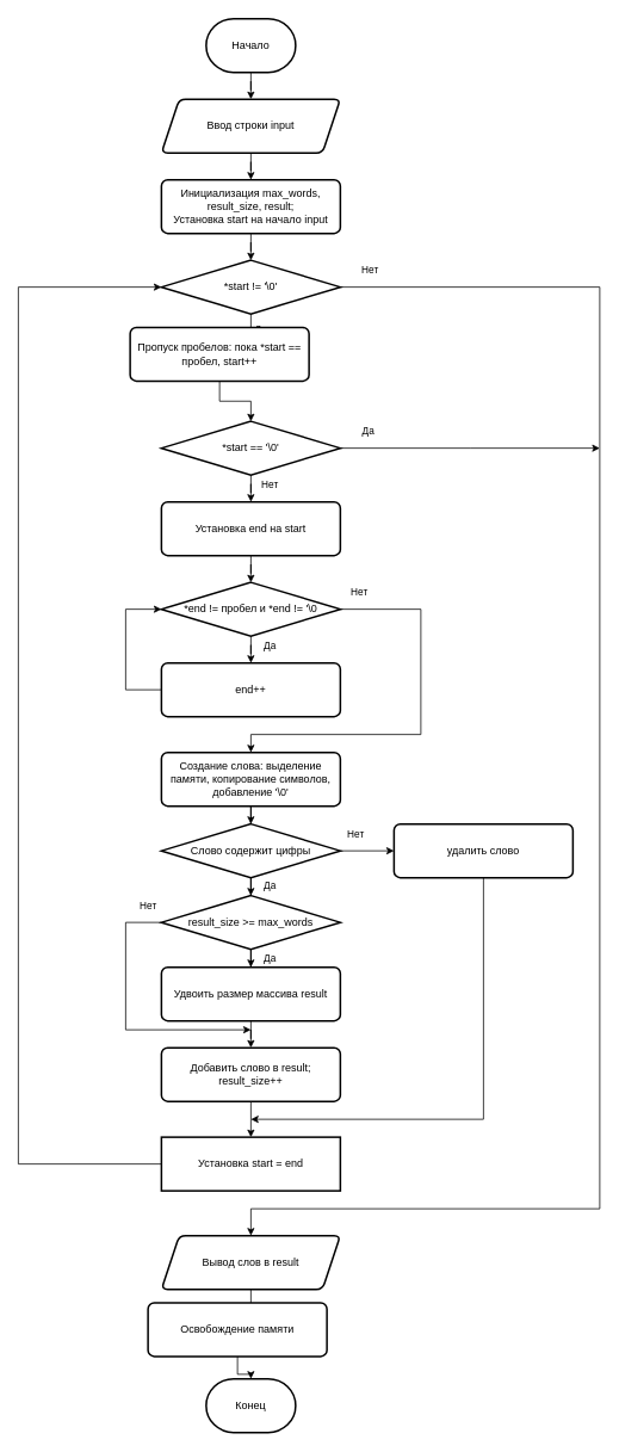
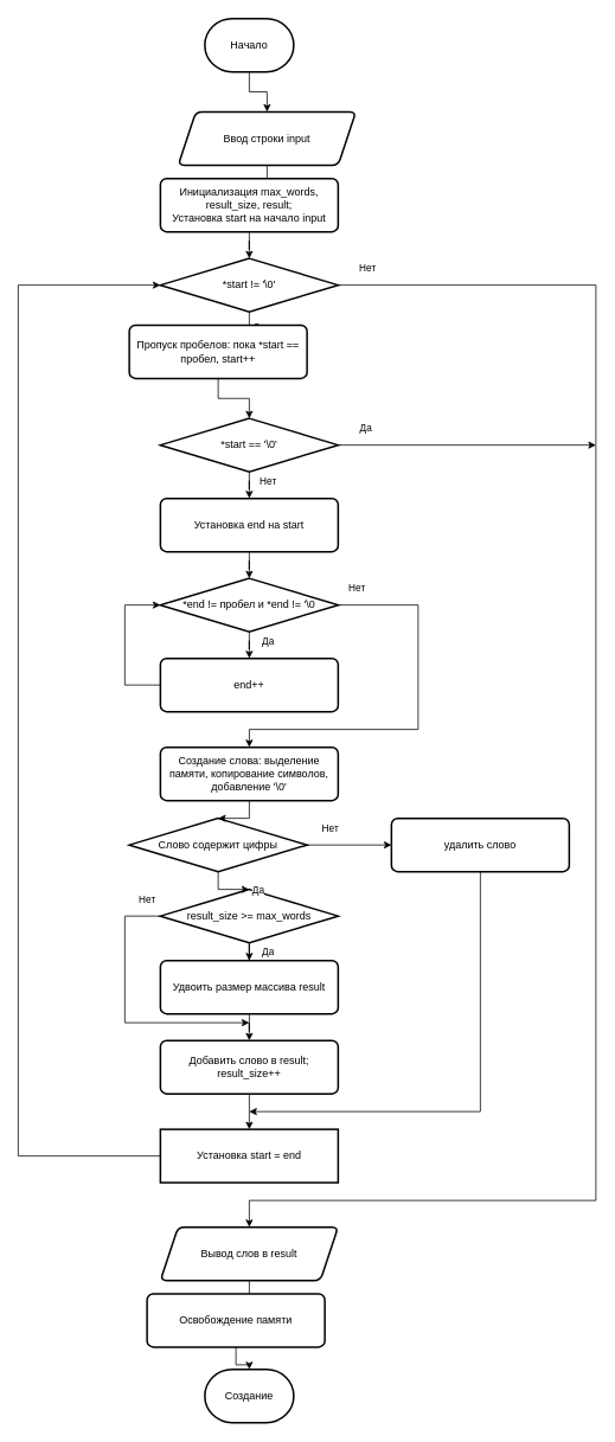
- <mxCell id="6" value="Ввод строки input" style="shape=parallelogram;perimeter=parallelogramPerimeter;whiteSpace=wrap;html=1;fixedSize=1;rounded=1;strokeColor=default;strokeWidth=2;align=center;verticalAlign=middle;arcSize=14;fontFamily=Helvetica;fontSize=12;fontColor=default;fillColor=default;" vertex="1" parent="1"><mxGeometry x="180" y="110" width="200" height="60" as="geometry" /></mxCell>
+ <mxCell id="6" value="Ввод строки input" style="shape=parallelogram;perimeter=parallelogramPerimeter;whiteSpace=wrap;html=1;fixedSize=1;rounded=1;strokeColor=default;strokeWidth=2;align=center;verticalAlign=middle;arcSize=14;fontFamily=Helvetica;fontSize=12;fontColor=default;fillColor=default;" vertex="1" parent="1"><mxGeometry x="200" y="125" width="200" height="60" as="geometry" /></mxCell>
- <mxCell id="35" value="&lt;p style=&quot;line-height: 80%;&quot;&gt;Слово содержит цифры&lt;br&gt;&lt;/p&gt;" style="strokeWidth=2;html=1;shape=mxgraph.flowchart.decision;whiteSpace=wrap;" vertex="1" parent="1"><mxGeometry x="180" y="920" width="200" height="60" as="geometry" /></mxCell>
+ <mxCell id="35" value="&lt;p style=&quot;line-height: 80%;&quot;&gt;Слово содержит цифры&lt;br&gt;&lt;/p&gt;" style="strokeWidth=2;html=1;shape=mxgraph.flowchart.decision;whiteSpace=wrap;" vertex="1" parent="1"><mxGeometry x="145" y="920" width="200" height="60" as="geometry" /></mxCell>
- <mxCell id="4" value="Конец" style="strokeWidth=2;html=1;shape=mxgraph.flowchart.terminator;whiteSpace=wrap;" parent="1" vertex="1"><mxGeometry x="230" y="1540" width="100" height="60" as="geometry" /></mxCell>
+ <mxCell id="4" value="Создание" style="strokeWidth=2;html=1;shape=mxgraph.flowchart.terminator;whiteSpace=wrap;" parent="1" vertex="1"><mxGeometry x="230" y="1540" width="100" height="60" as="geometry" /></mxCell>
